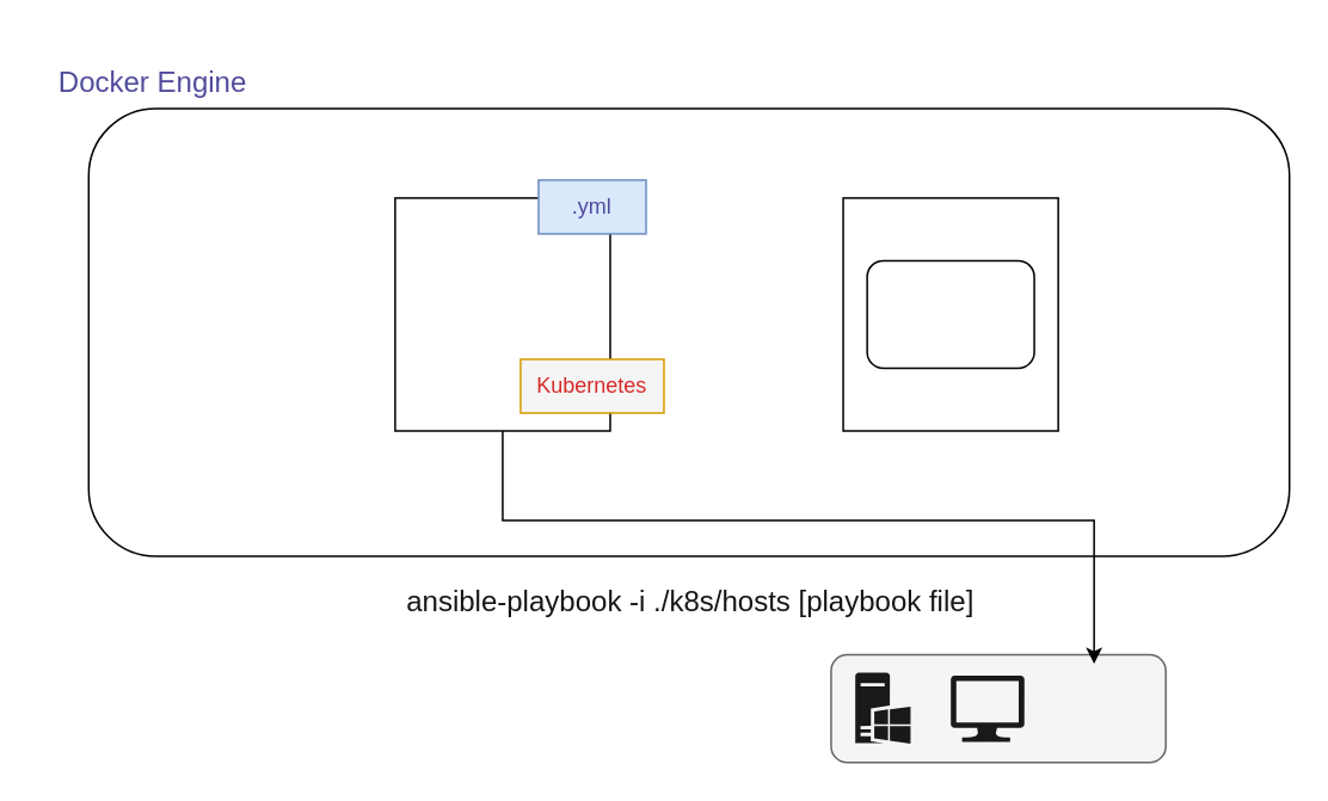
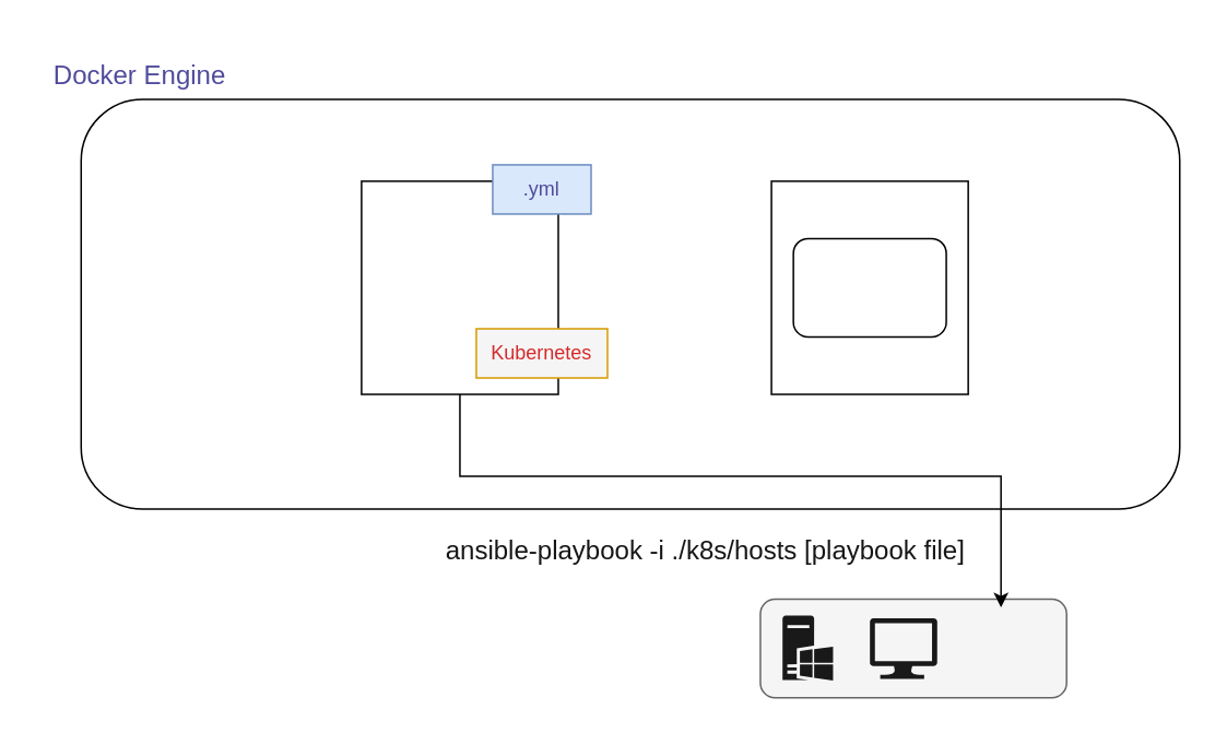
- <mxCell id="15" value="ansible-playbook -i ./k8s/hosts [playbook file]" style="text;html=1;strokeColor=none;fillColor=none;align=center;verticalAlign=middle;whiteSpace=wrap;rounded=0;fontSize=16;fontColor=#171617;" vertex="1" parent="1"><mxGeometry x="215" y="320" width="340" height="30" as="geometry" /></mxCell>
+ <mxCell id="15" value="ansible-playbook -i ./k8s/hosts [playbook file]" style="text;html=1;strokeColor=none;fillColor=none;align=center;verticalAlign=middle;whiteSpace=wrap;rounded=0;fontSize=16;fontColor=#171617;" vertex="1" parent="1"><mxGeometry x="260" y="320" width="340" height="30" as="geometry" /></mxCell>
